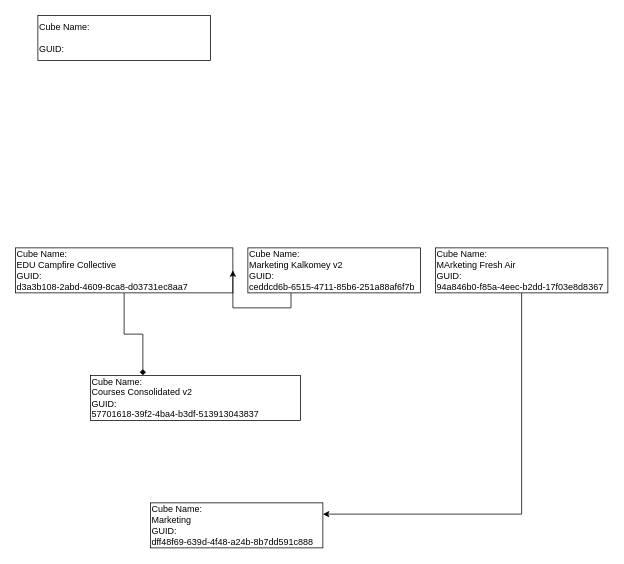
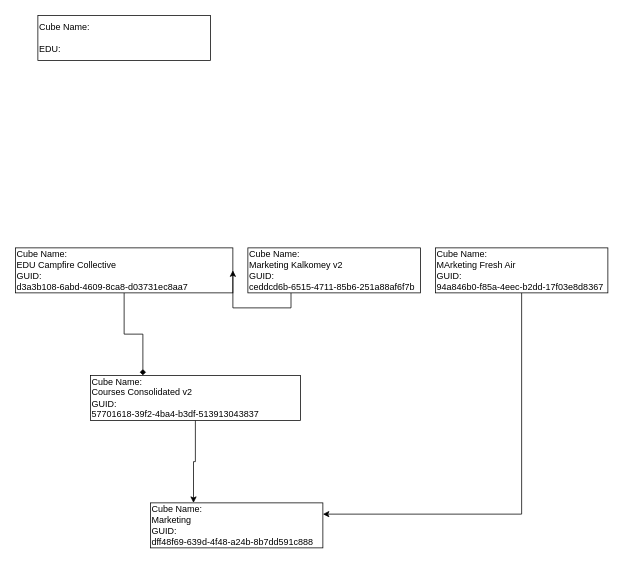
- <mxCell id="9" value="Cube Name:&lt;br&gt;&lt;br&gt;GUID:&lt;br&gt;" style="rounded=0;whiteSpace=wrap;html=1;align=left;" vertex="1" parent="1"><mxGeometry x="50" y="20" width="230" height="60" as="geometry" /></mxCell>
+ <mxCell id="9" value="Cube Name:&lt;br&gt;&lt;br&gt;EDU:&lt;br&gt;" style="rounded=0;whiteSpace=wrap;html=1;align=left;" vertex="1" parent="1"><mxGeometry x="50" y="20" width="230" height="60" as="geometry" /></mxCell>
- <mxCell id="5" value="Cube Name:&lt;br&gt;EDU Campfire Collective&lt;br&gt;GUID:&lt;br&gt;d3a3b108-2abd-4609-8ca8-d03731ec8aa7" style="rounded=0;whiteSpace=wrap;html=1;align=left;" vertex="1" parent="1"><mxGeometry x="20" y="330" width="290" height="60" as="geometry" /></mxCell>
+ <mxCell id="5" value="Cube Name:&lt;br&gt;EDU Campfire Collective&lt;br&gt;GUID:&lt;br&gt;d3a3b108-6abd-4609-8ca8-d03731ec8aa7" style="rounded=0;whiteSpace=wrap;html=1;align=left;" vertex="1" parent="1"><mxGeometry x="20" y="330" width="290" height="60" as="geometry" /></mxCell>
+ <mxCell id="2" style="edgeStyle=orthogonalEdgeStyle;rounded=0;orthogonalLoop=1;jettySize=auto;html=1;entryX=0.25;entryY=0;entryDx=0;entryDy=0;" edge="1" parent="1" source="3" target="6"><mxGeometry relative="1" as="geometry" /></mxCell>
